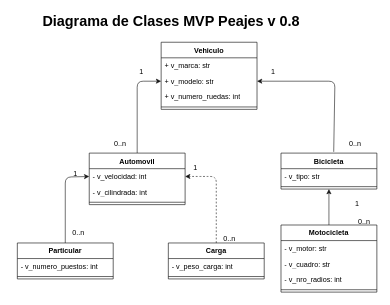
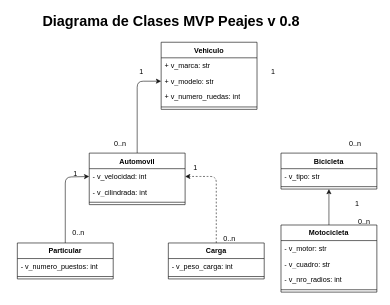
- <mxCell id="15" value="" style="endArrow=classic;html=1;rounded=1;exitX=0.55;exitY=-0.035;exitDx=0;exitDy=0;fillColor=none;strokeColor=#141414;fontColor=#141414;curved=0;exitPerimeter=0;entryX=1;entryY=0.5;entryDx=0;entryDy=0;" edge="1" parent="1" source="12" target="5"><mxGeometry width="50" height="50" relative="1" as="geometry"><mxPoint x="462" y="328" as="sourcePoint" /><mxPoint x="468" y="155" as="targetPoint" /><Array as="points"><mxPoint x="558" y="135" /></Array></mxGeometry></mxCell>
